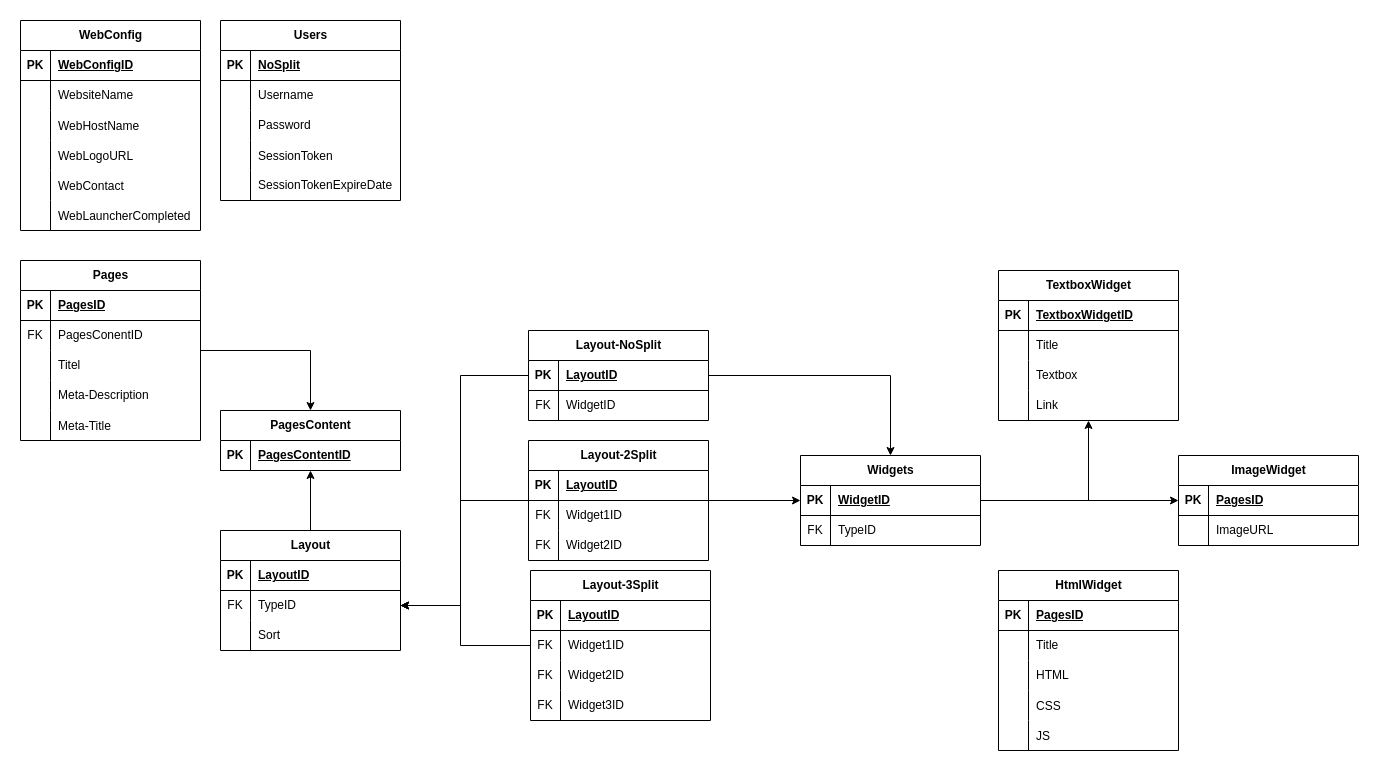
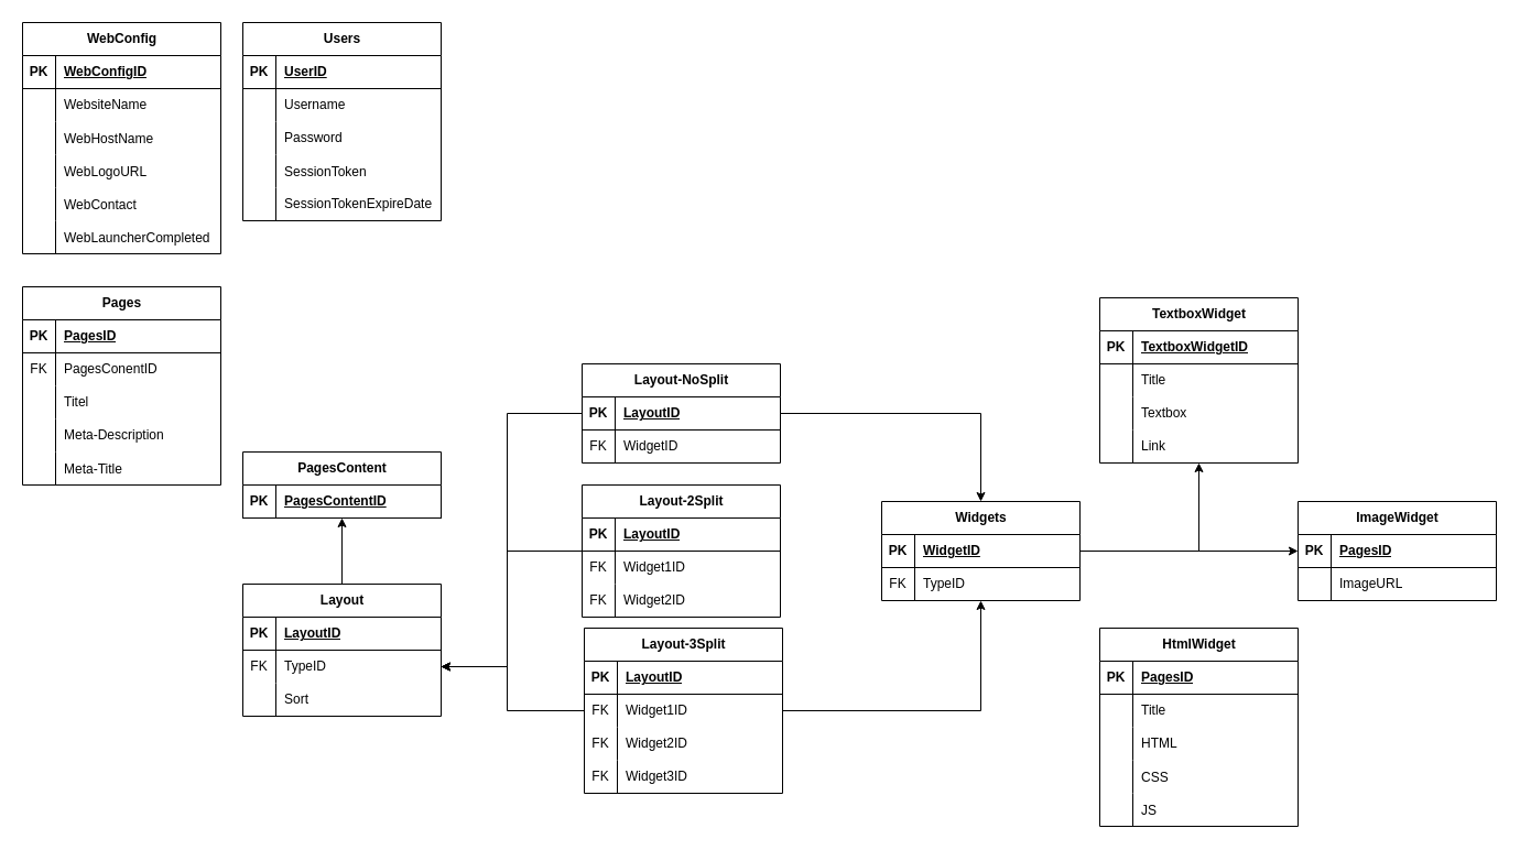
- <mxCell id="24" value="NoSplit" style="shape=partialRectangle;connectable=0;fillColor=none;top=0;left=0;bottom=0;right=0;align=left;spacingLeft=6;fontStyle=5;overflow=hidden;whiteSpace=wrap;html=1;" parent="22" vertex="1"><mxGeometry x="30" width="150" height="30" as="geometry"><mxRectangle width="150" height="30" as="alternateBounds" /></mxGeometry></mxCell>
+ <mxCell id="24" value="UserID" style="shape=partialRectangle;connectable=0;fillColor=none;top=0;left=0;bottom=0;right=0;align=left;spacingLeft=6;fontStyle=5;overflow=hidden;whiteSpace=wrap;html=1;" parent="22" vertex="1"><mxGeometry x="30" width="150" height="30" as="geometry"><mxRectangle width="150" height="30" as="alternateBounds" /></mxGeometry></mxCell>
- <mxCell id="37" style="edgeStyle=orthogonalEdgeStyle;rounded=0;orthogonalLoop=1;jettySize=auto;html=1;entryX=0.5;entryY=0;entryDx=0;entryDy=0;" parent="1" source="38" target="54" edge="1"><mxGeometry relative="1" as="geometry" /></mxCell>
- <mxCell id="111" style="edgeStyle=orthogonalEdgeStyle;rounded=0;orthogonalLoop=1;jettySize=auto;html=1;" edge="1" parent="1" source="113" target="68"><mxGeometry relative="1" as="geometry" /></mxCell>
+ <mxCell id="123" style="edgeStyle=orthogonalEdgeStyle;rounded=0;orthogonalLoop=1;jettySize=auto;html=1;" edge="1" parent="1" source="125" target="68"><mxGeometry relative="1" as="geometry" /></mxCell>
